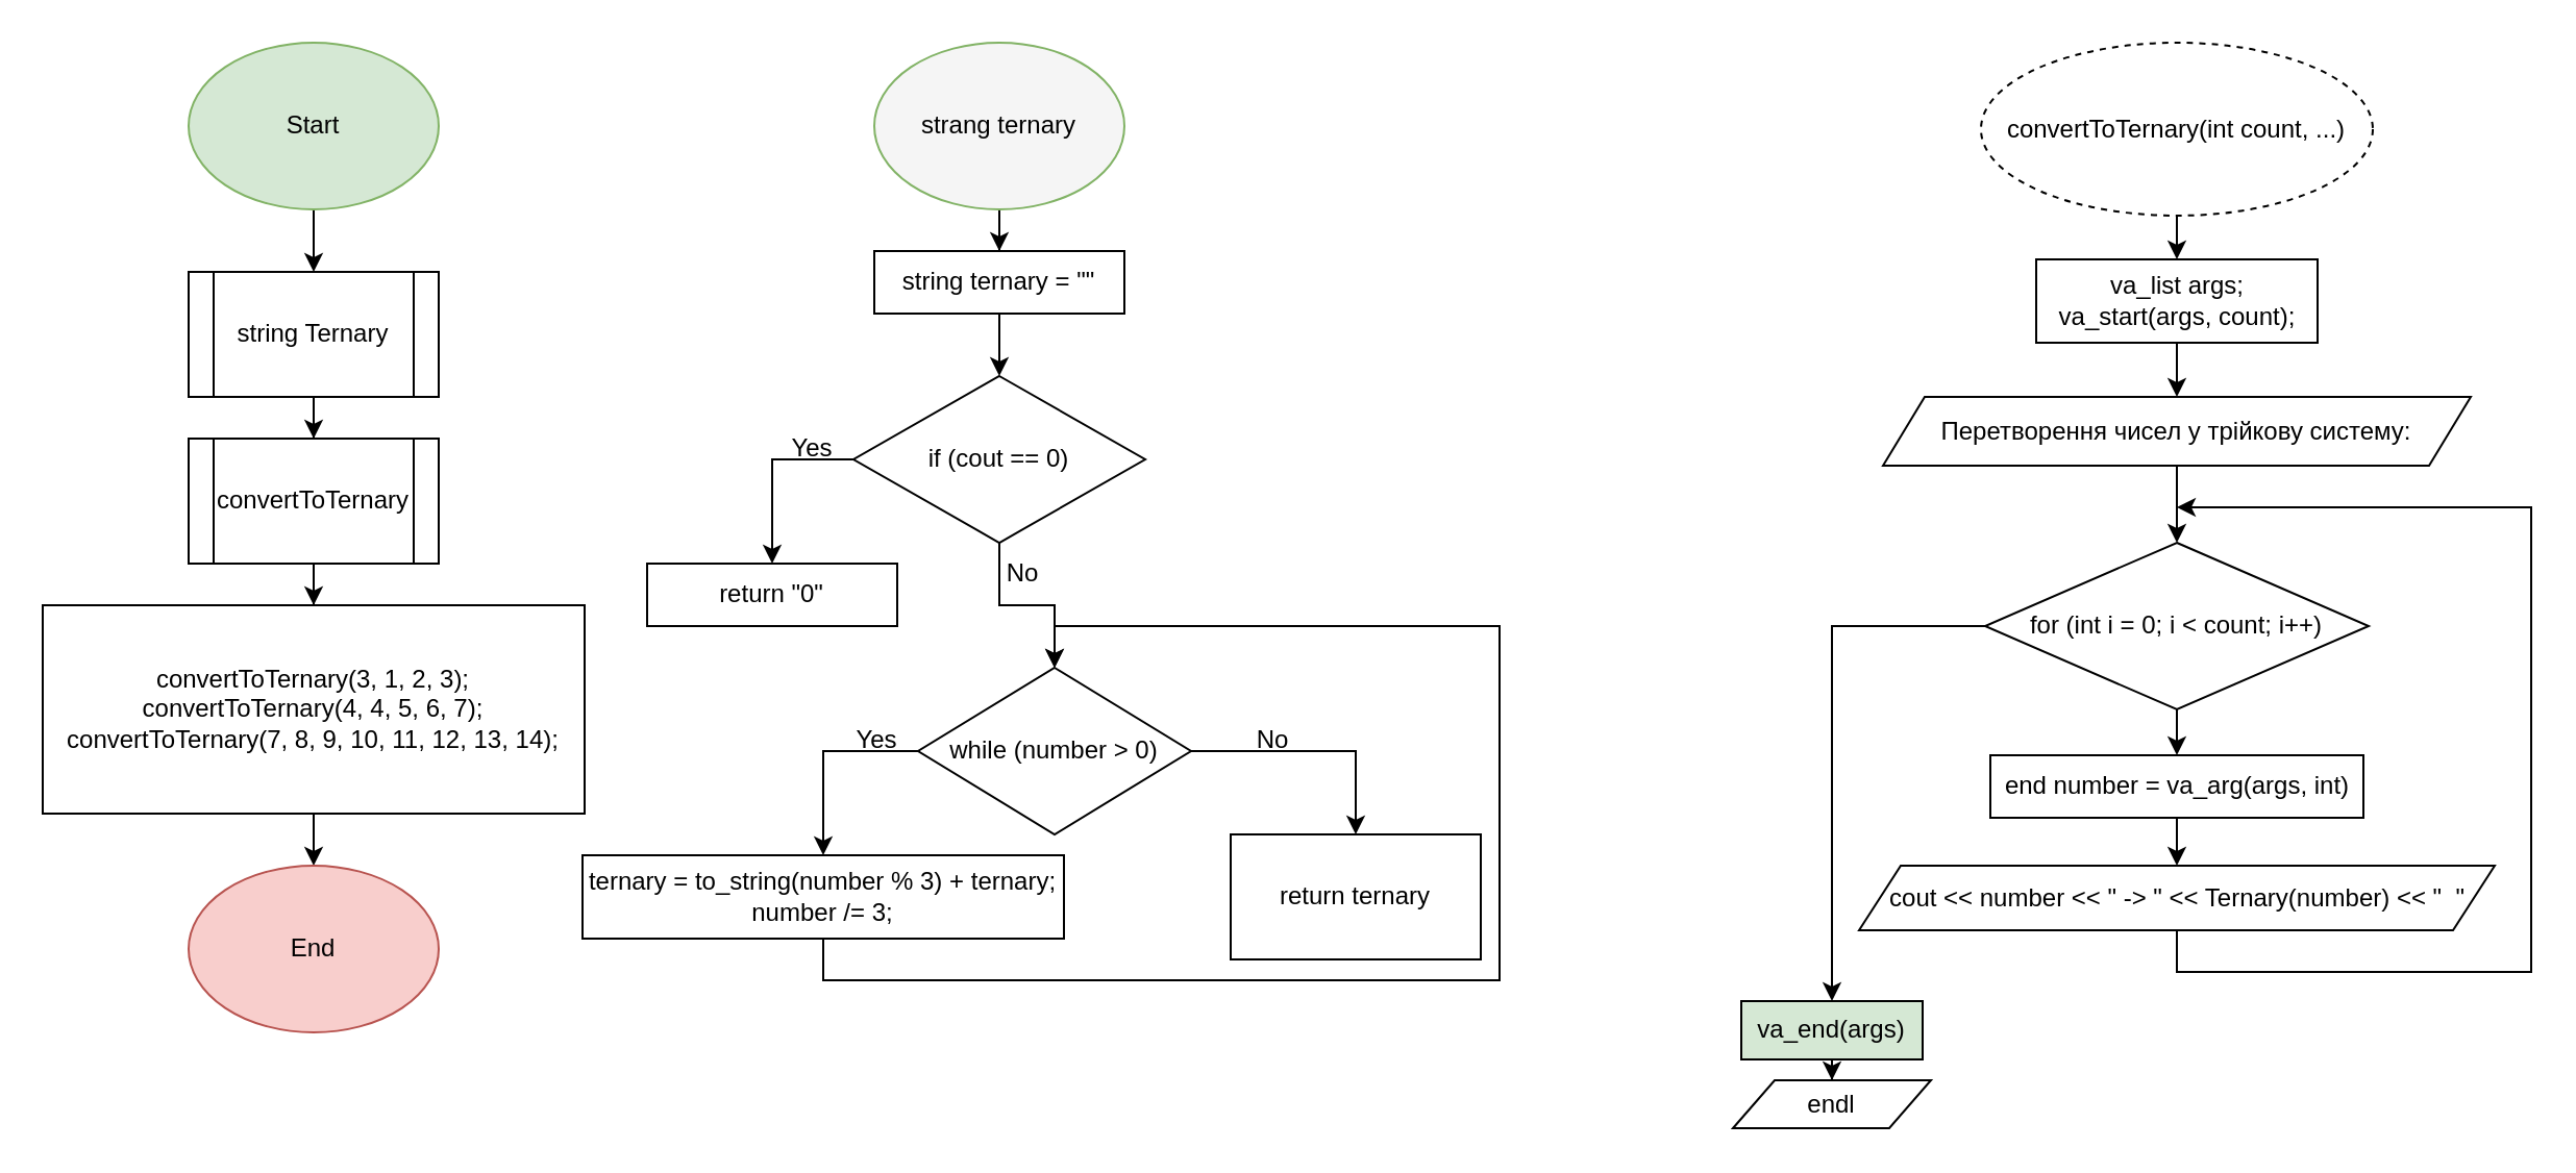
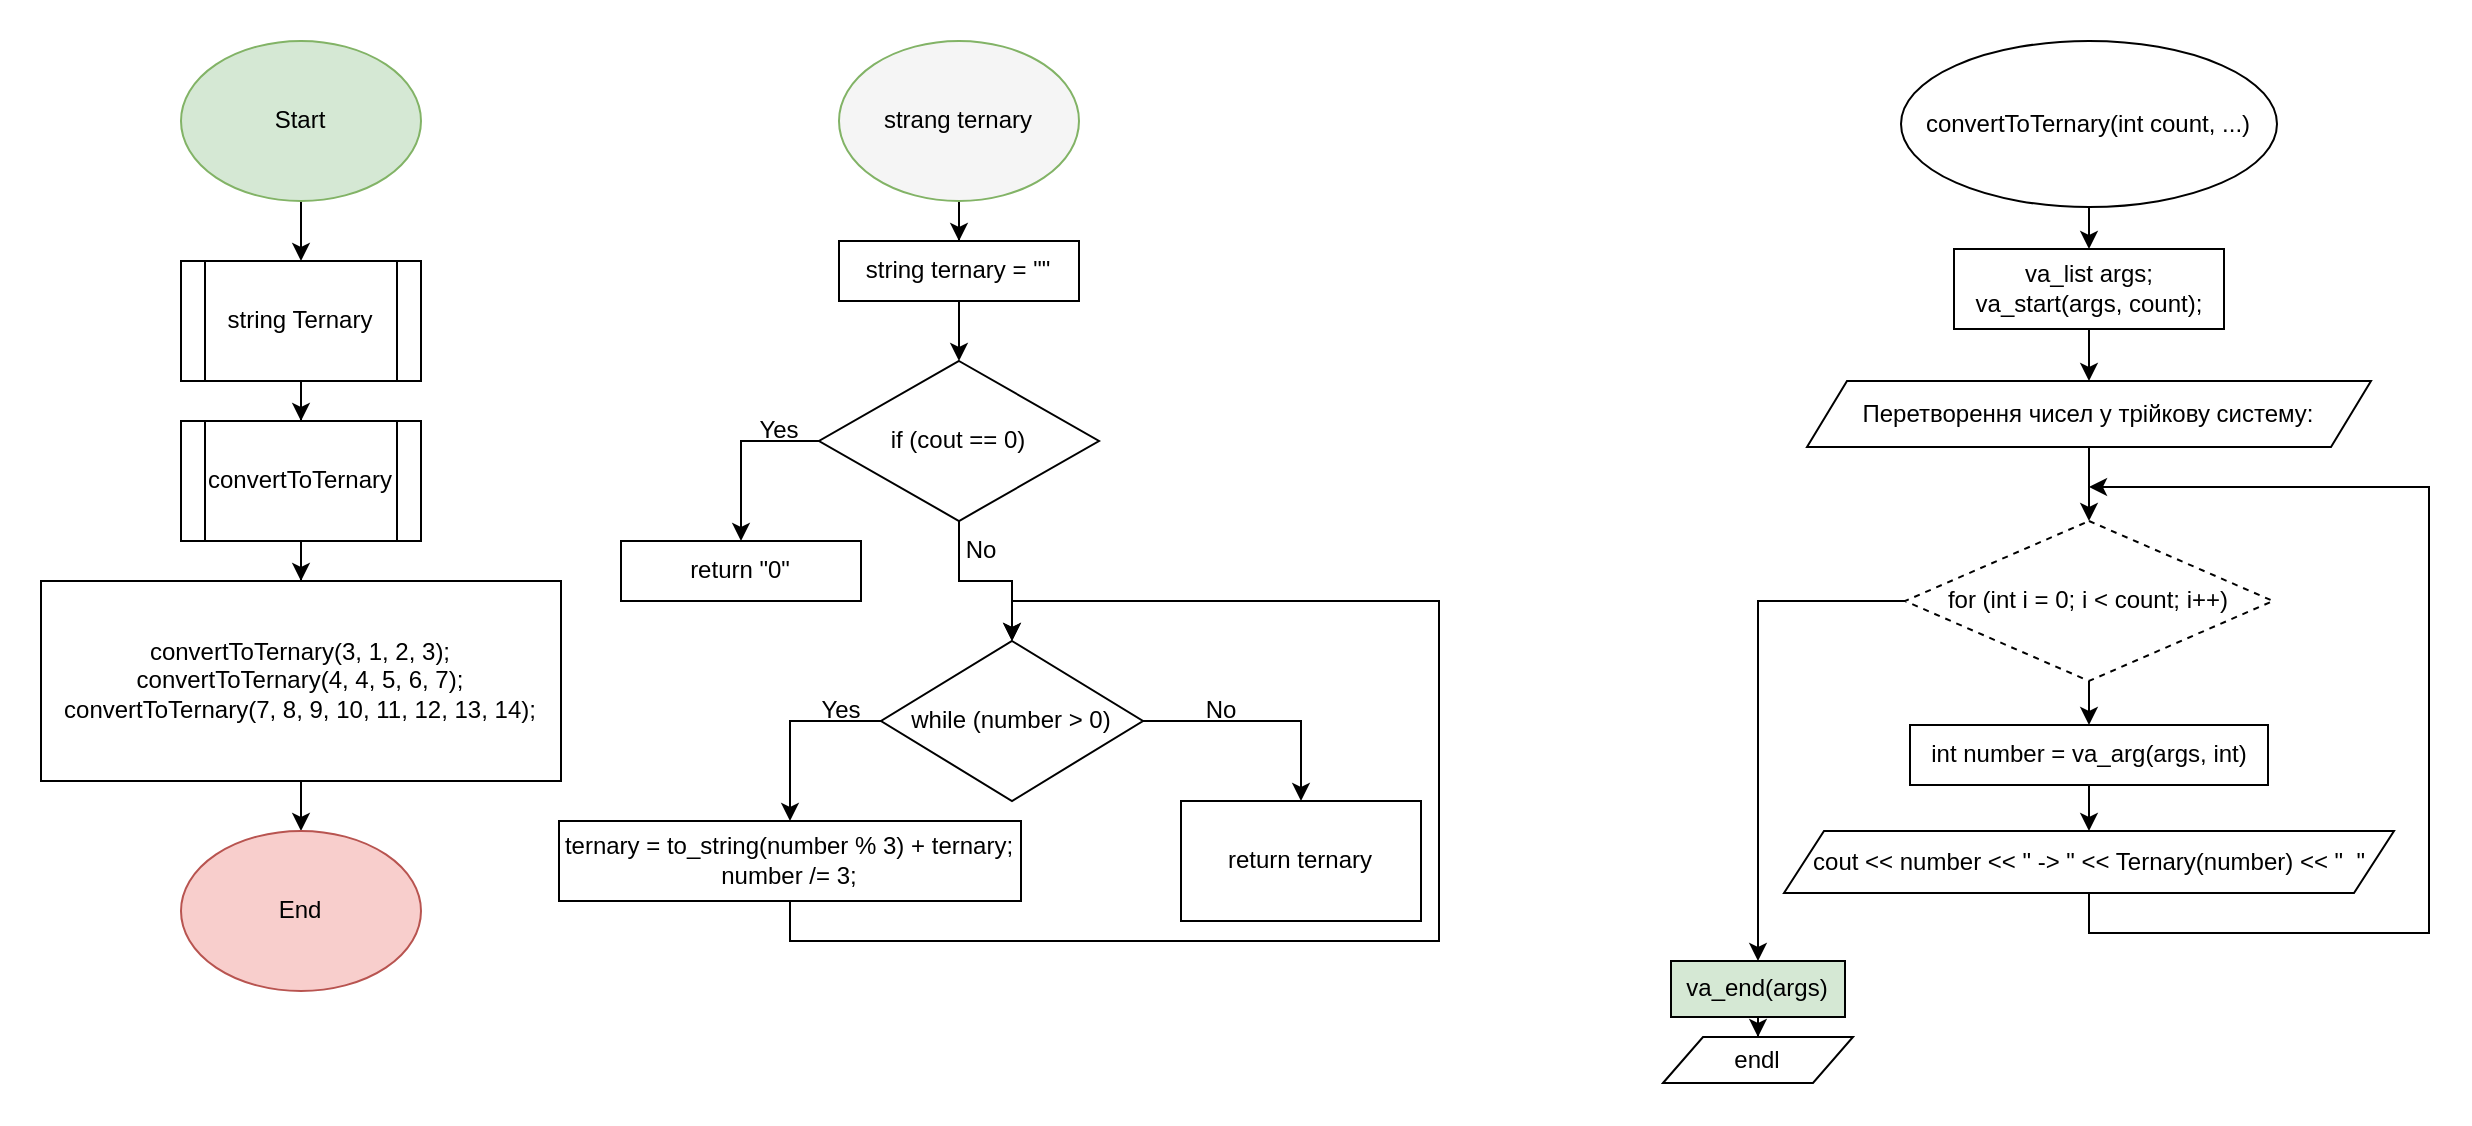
- <mxCell id="30" value="convertToTernary(int count, ...)" style="ellipse;whiteSpace=wrap;html=1;dashed=1;" parent="1" vertex="1"><mxGeometry x="950" width="188" height="83" as="geometry" y="20" /></mxCell>
+ <mxCell id="30" value="convertToTernary(int count, ...)" style="ellipse;whiteSpace=wrap;html=1;" parent="1" vertex="1"><mxGeometry x="950" width="188" height="83" as="geometry" y="20" /></mxCell>
- <mxCell id="37" value="for (int i = 0; i &amp;lt; count; i++)" style="rhombus;whiteSpace=wrap;html=1;" vertex="1" parent="1"><mxGeometry x="952" y="260" width="184" height="80" as="geometry" /></mxCell>
+ <mxCell id="37" value="for (int i = 0; i &amp;lt; count; i++)" style="rhombus;whiteSpace=wrap;html=1;dashed=1;" vertex="1" parent="1"><mxGeometry x="952" y="260" width="184" height="80" as="geometry" /></mxCell>
- <mxCell id="39" value="end number = va_arg(args, int)" style="rounded=0;whiteSpace=wrap;html=1;" vertex="1" parent="1"><mxGeometry x="954.5" y="362" width="179" height="30" as="geometry" /></mxCell>
+ <mxCell id="39" value="int number = va_arg(args, int)" style="rounded=0;whiteSpace=wrap;html=1;" vertex="1" parent="1"><mxGeometry x="954.5" y="362" width="179" height="30" as="geometry" /></mxCell>
